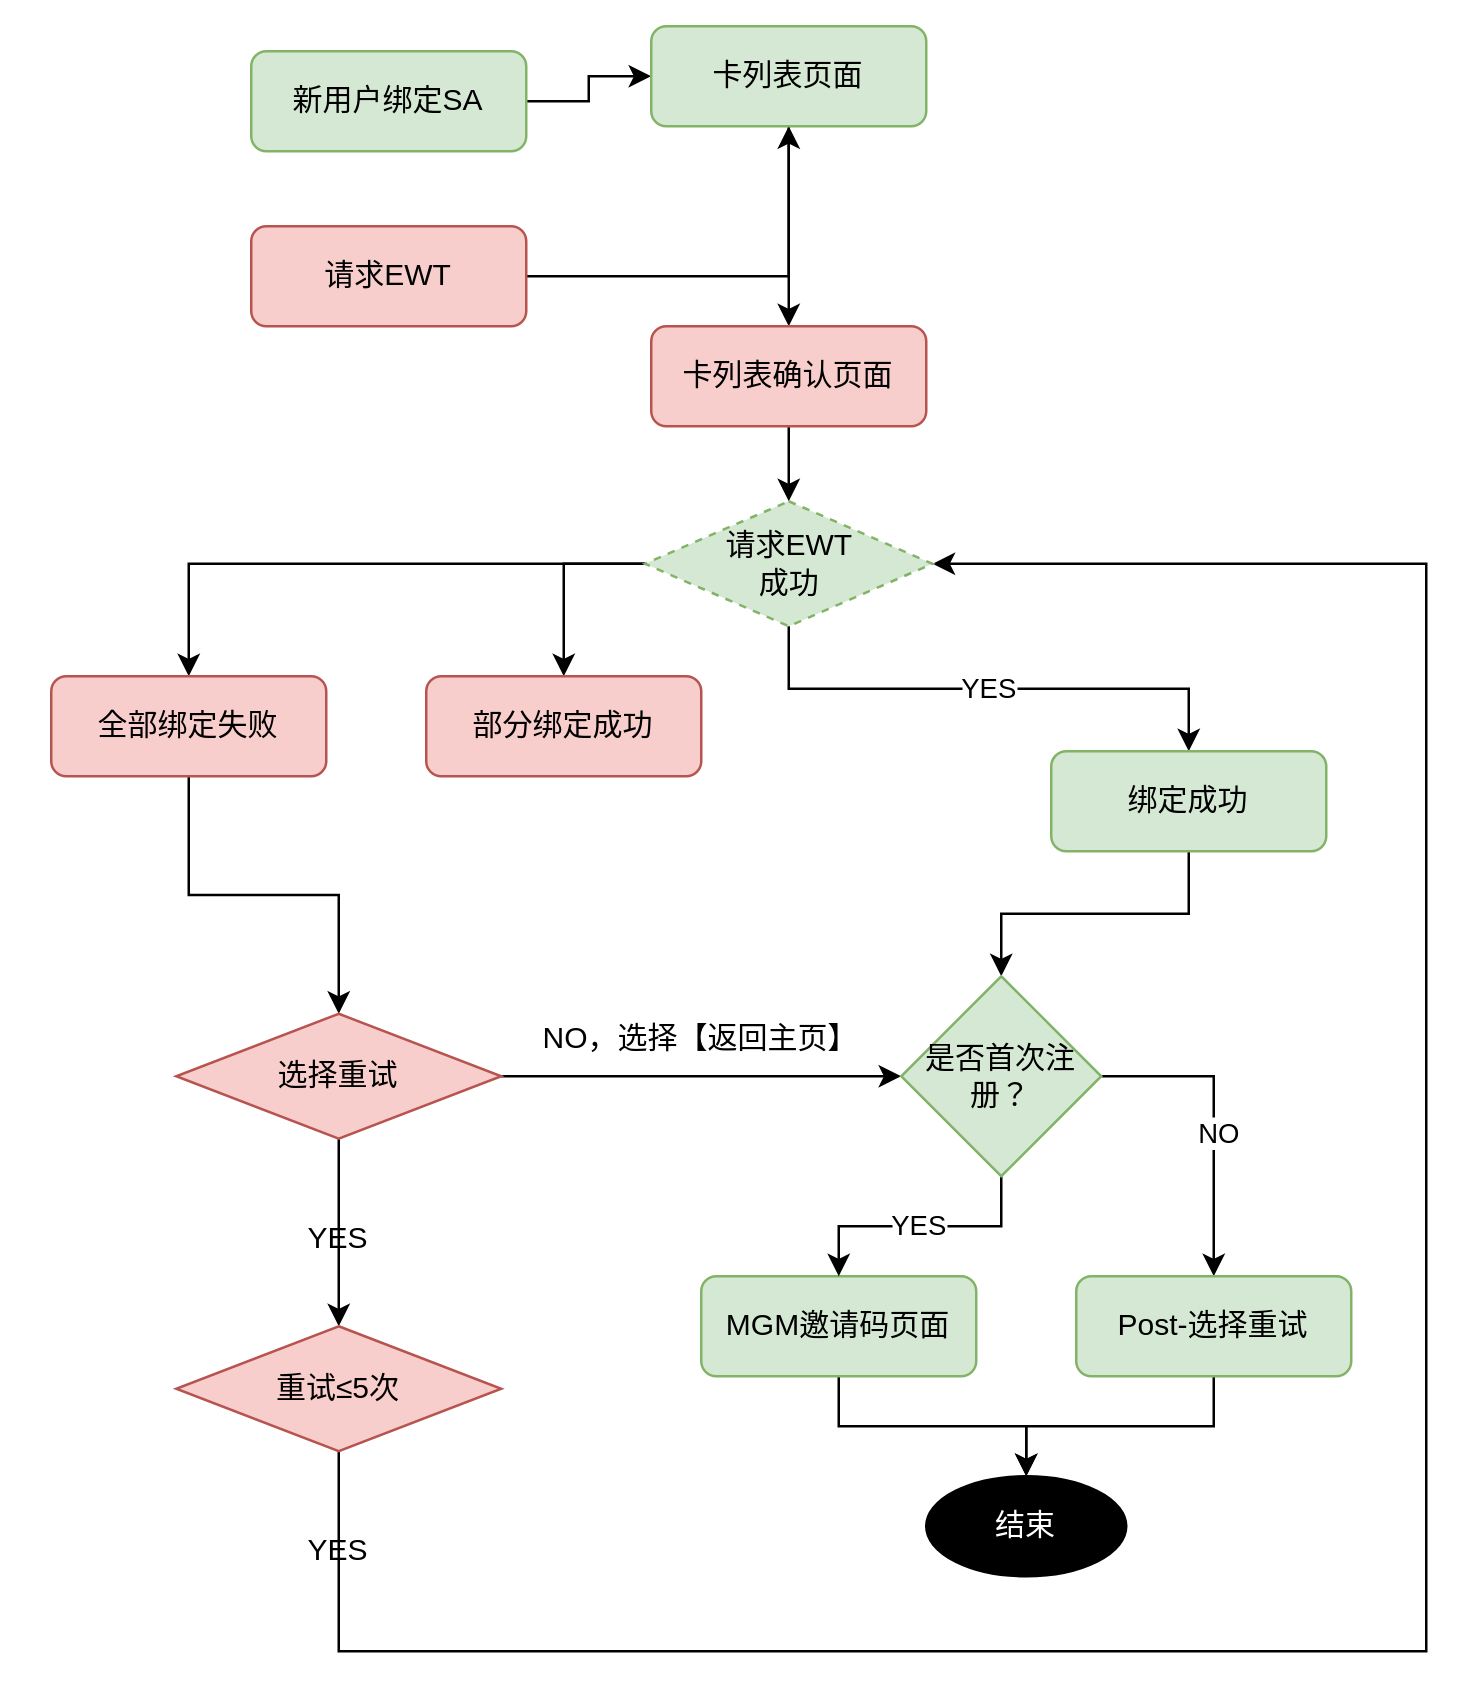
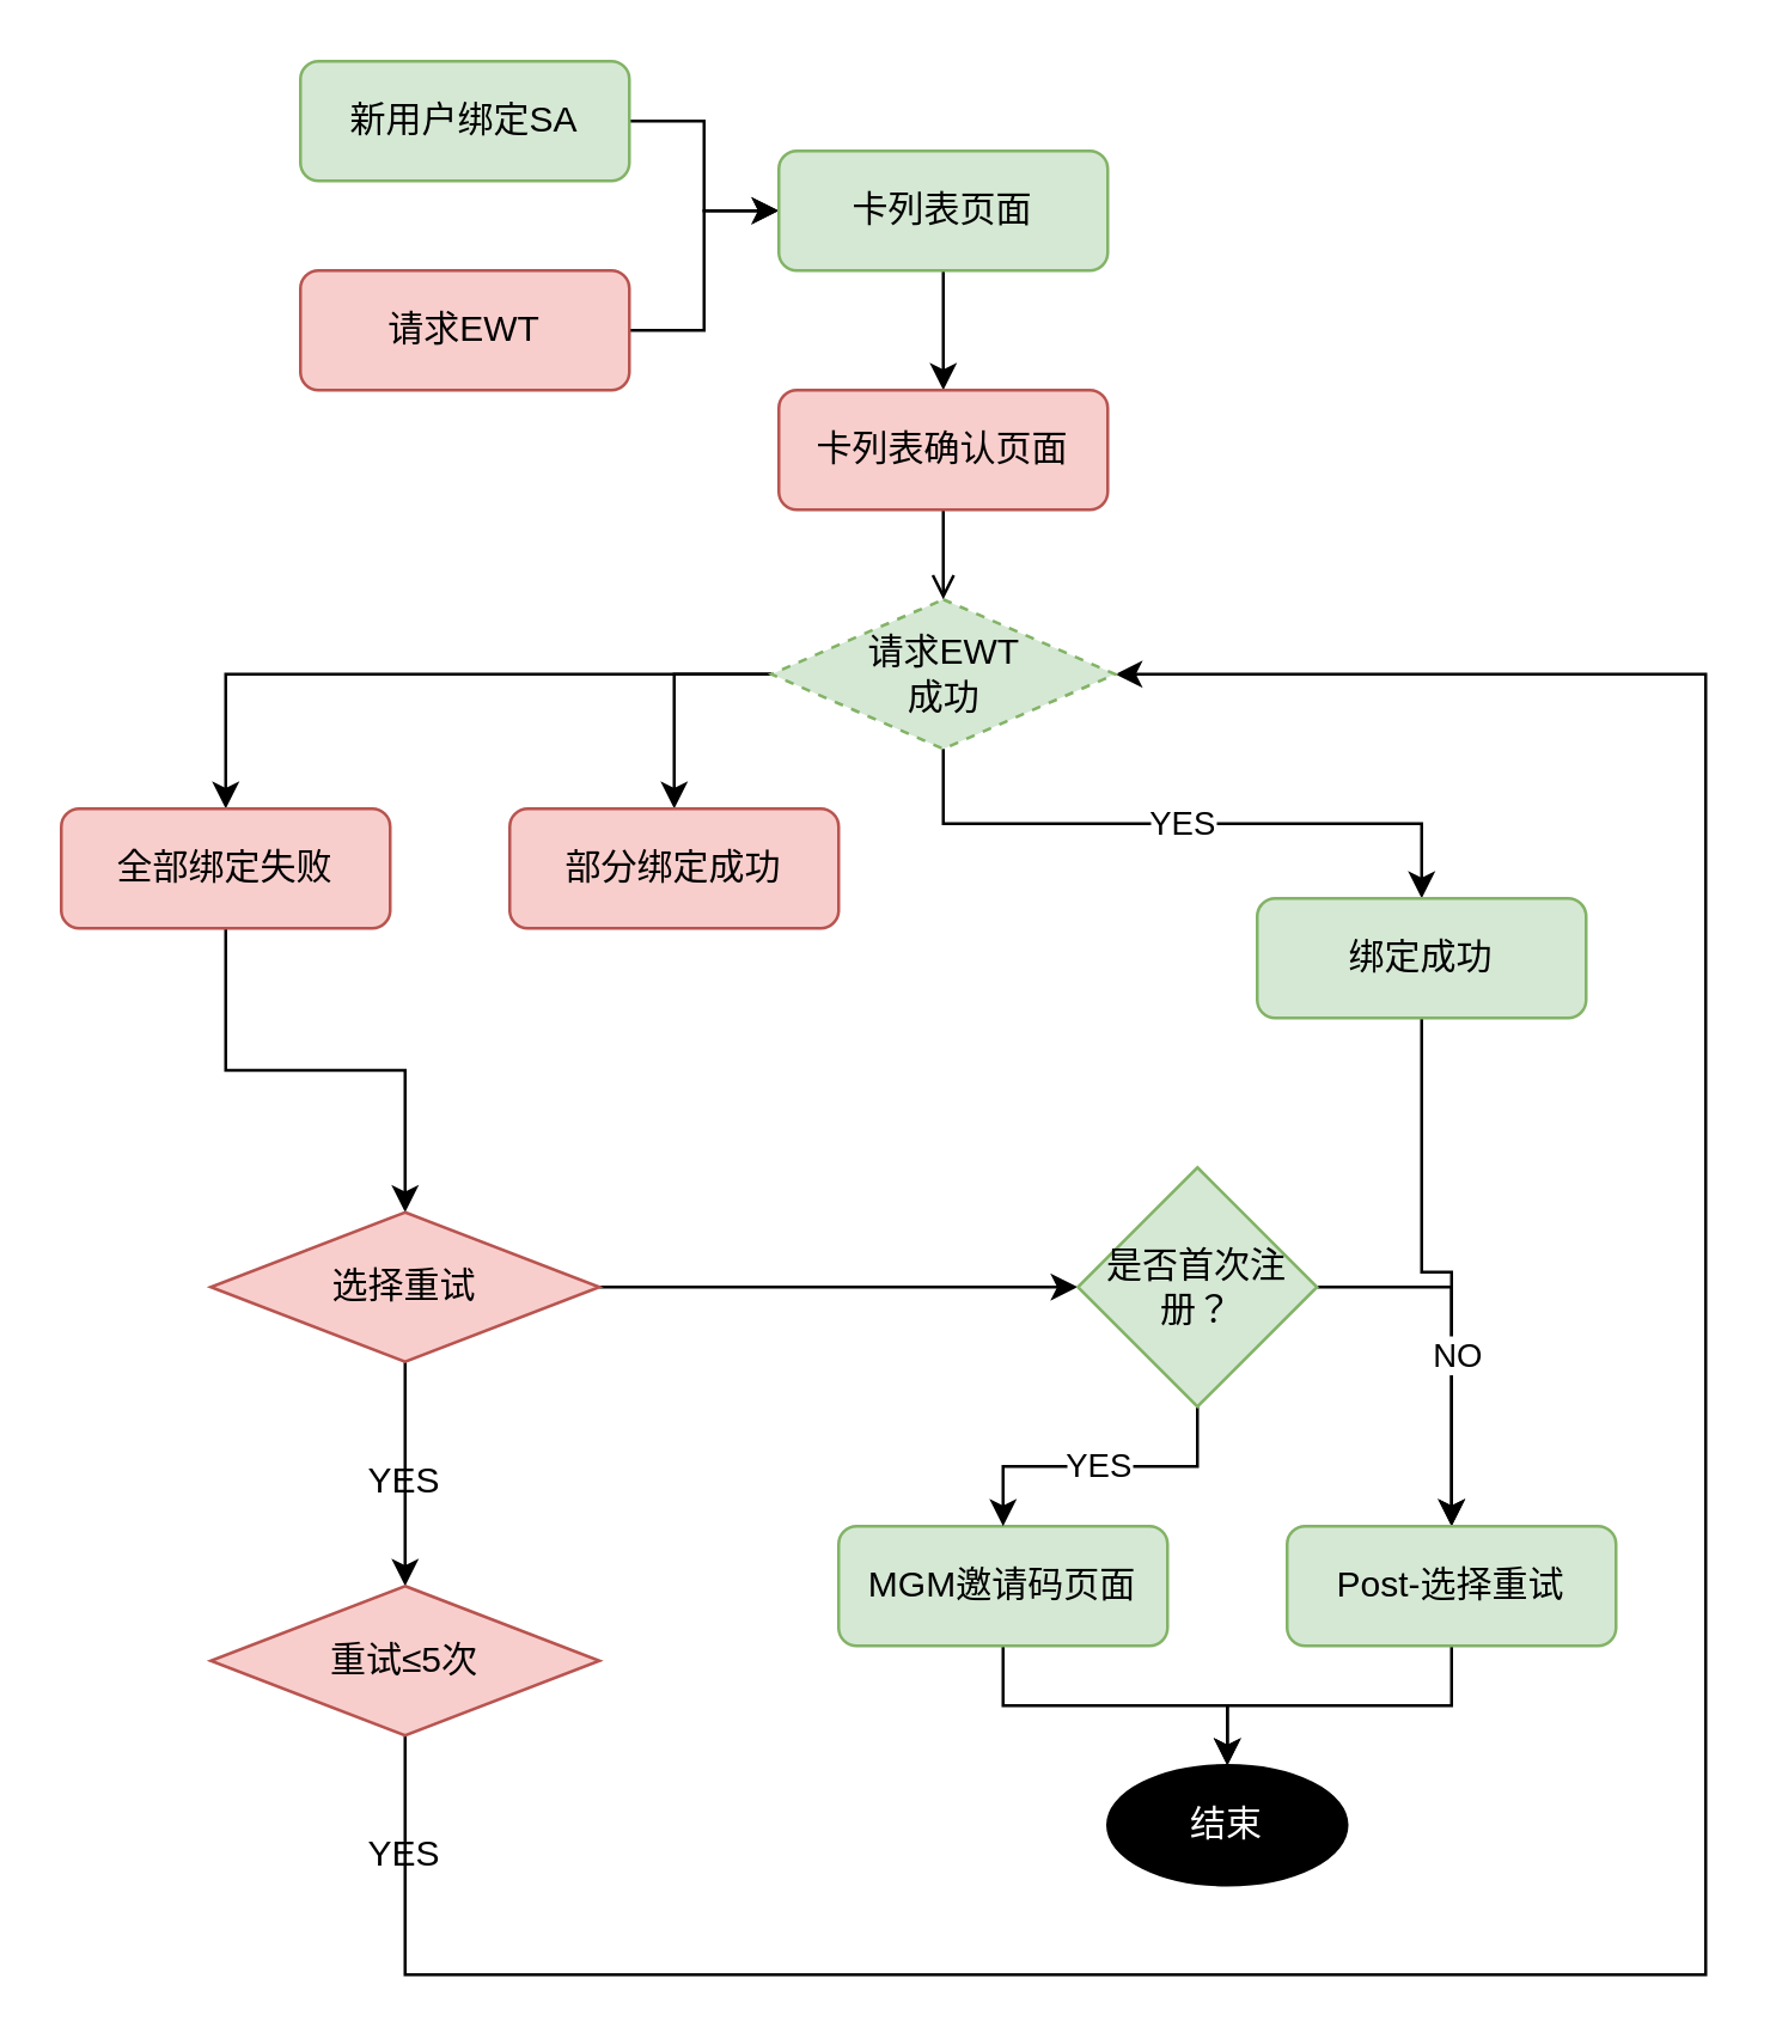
- <mxCell id="7" value="卡列表页面" style="rounded=1;whiteSpace=wrap;html=1;fillColor=#d5e8d4;strokeColor=#82b366;" vertex="1" parent="1"><mxGeometry x="260" y="10" width="110" height="40" as="geometry" /></mxCell>
+ <mxCell id="7" value="卡列表页面" style="rounded=1;whiteSpace=wrap;html=1;fillColor=#d5e8d4;strokeColor=#82b366;" vertex="1" parent="1"><mxGeometry x="260" y="50" width="110" height="40" as="geometry" /></mxCell>
- <mxCell id="11" style="edgeStyle=orthogonalEdgeStyle;rounded=0;orthogonalLoop=1;jettySize=auto;html=1;" edge="1" parent="1" source="12" target="25"><mxGeometry relative="1" as="geometry" /></mxCell>
+ <mxCell id="11" style="edgeStyle=orthogonalEdgeStyle;rounded=0;orthogonalLoop=1;jettySize=auto;html=1;endArrow=open;" edge="1" parent="1" source="12" target="25"><mxGeometry relative="1" as="geometry" /></mxCell>
- <mxCell id="13" style="edgeStyle=orthogonalEdgeStyle;rounded=0;orthogonalLoop=1;jettySize=auto;html=1;fontColor=#FFFFFF;" edge="1" parent="1" source="14" target="33"><mxGeometry relative="1" as="geometry" /></mxCell>
+ <mxCell id="13" style="edgeStyle=orthogonalEdgeStyle;rounded=0;orthogonalLoop=1;jettySize=auto;html=1;fontColor=#FFFFFF;" edge="1" parent="1" source="14" target="35"><mxGeometry relative="1" as="geometry" /></mxCell>
- <mxCell id="28" value="&lt;font color=&quot;#000000&quot;&gt;NO，选择【返回主页】&lt;/font&gt;" style="text;html=1;strokeColor=none;fillColor=none;align=center;verticalAlign=middle;whiteSpace=wrap;rounded=0;fontColor=#FFFFFF;" vertex="1" parent="1"><mxGeometry x="210" y="405" width="140" height="20" as="geometry" /></mxCell>
